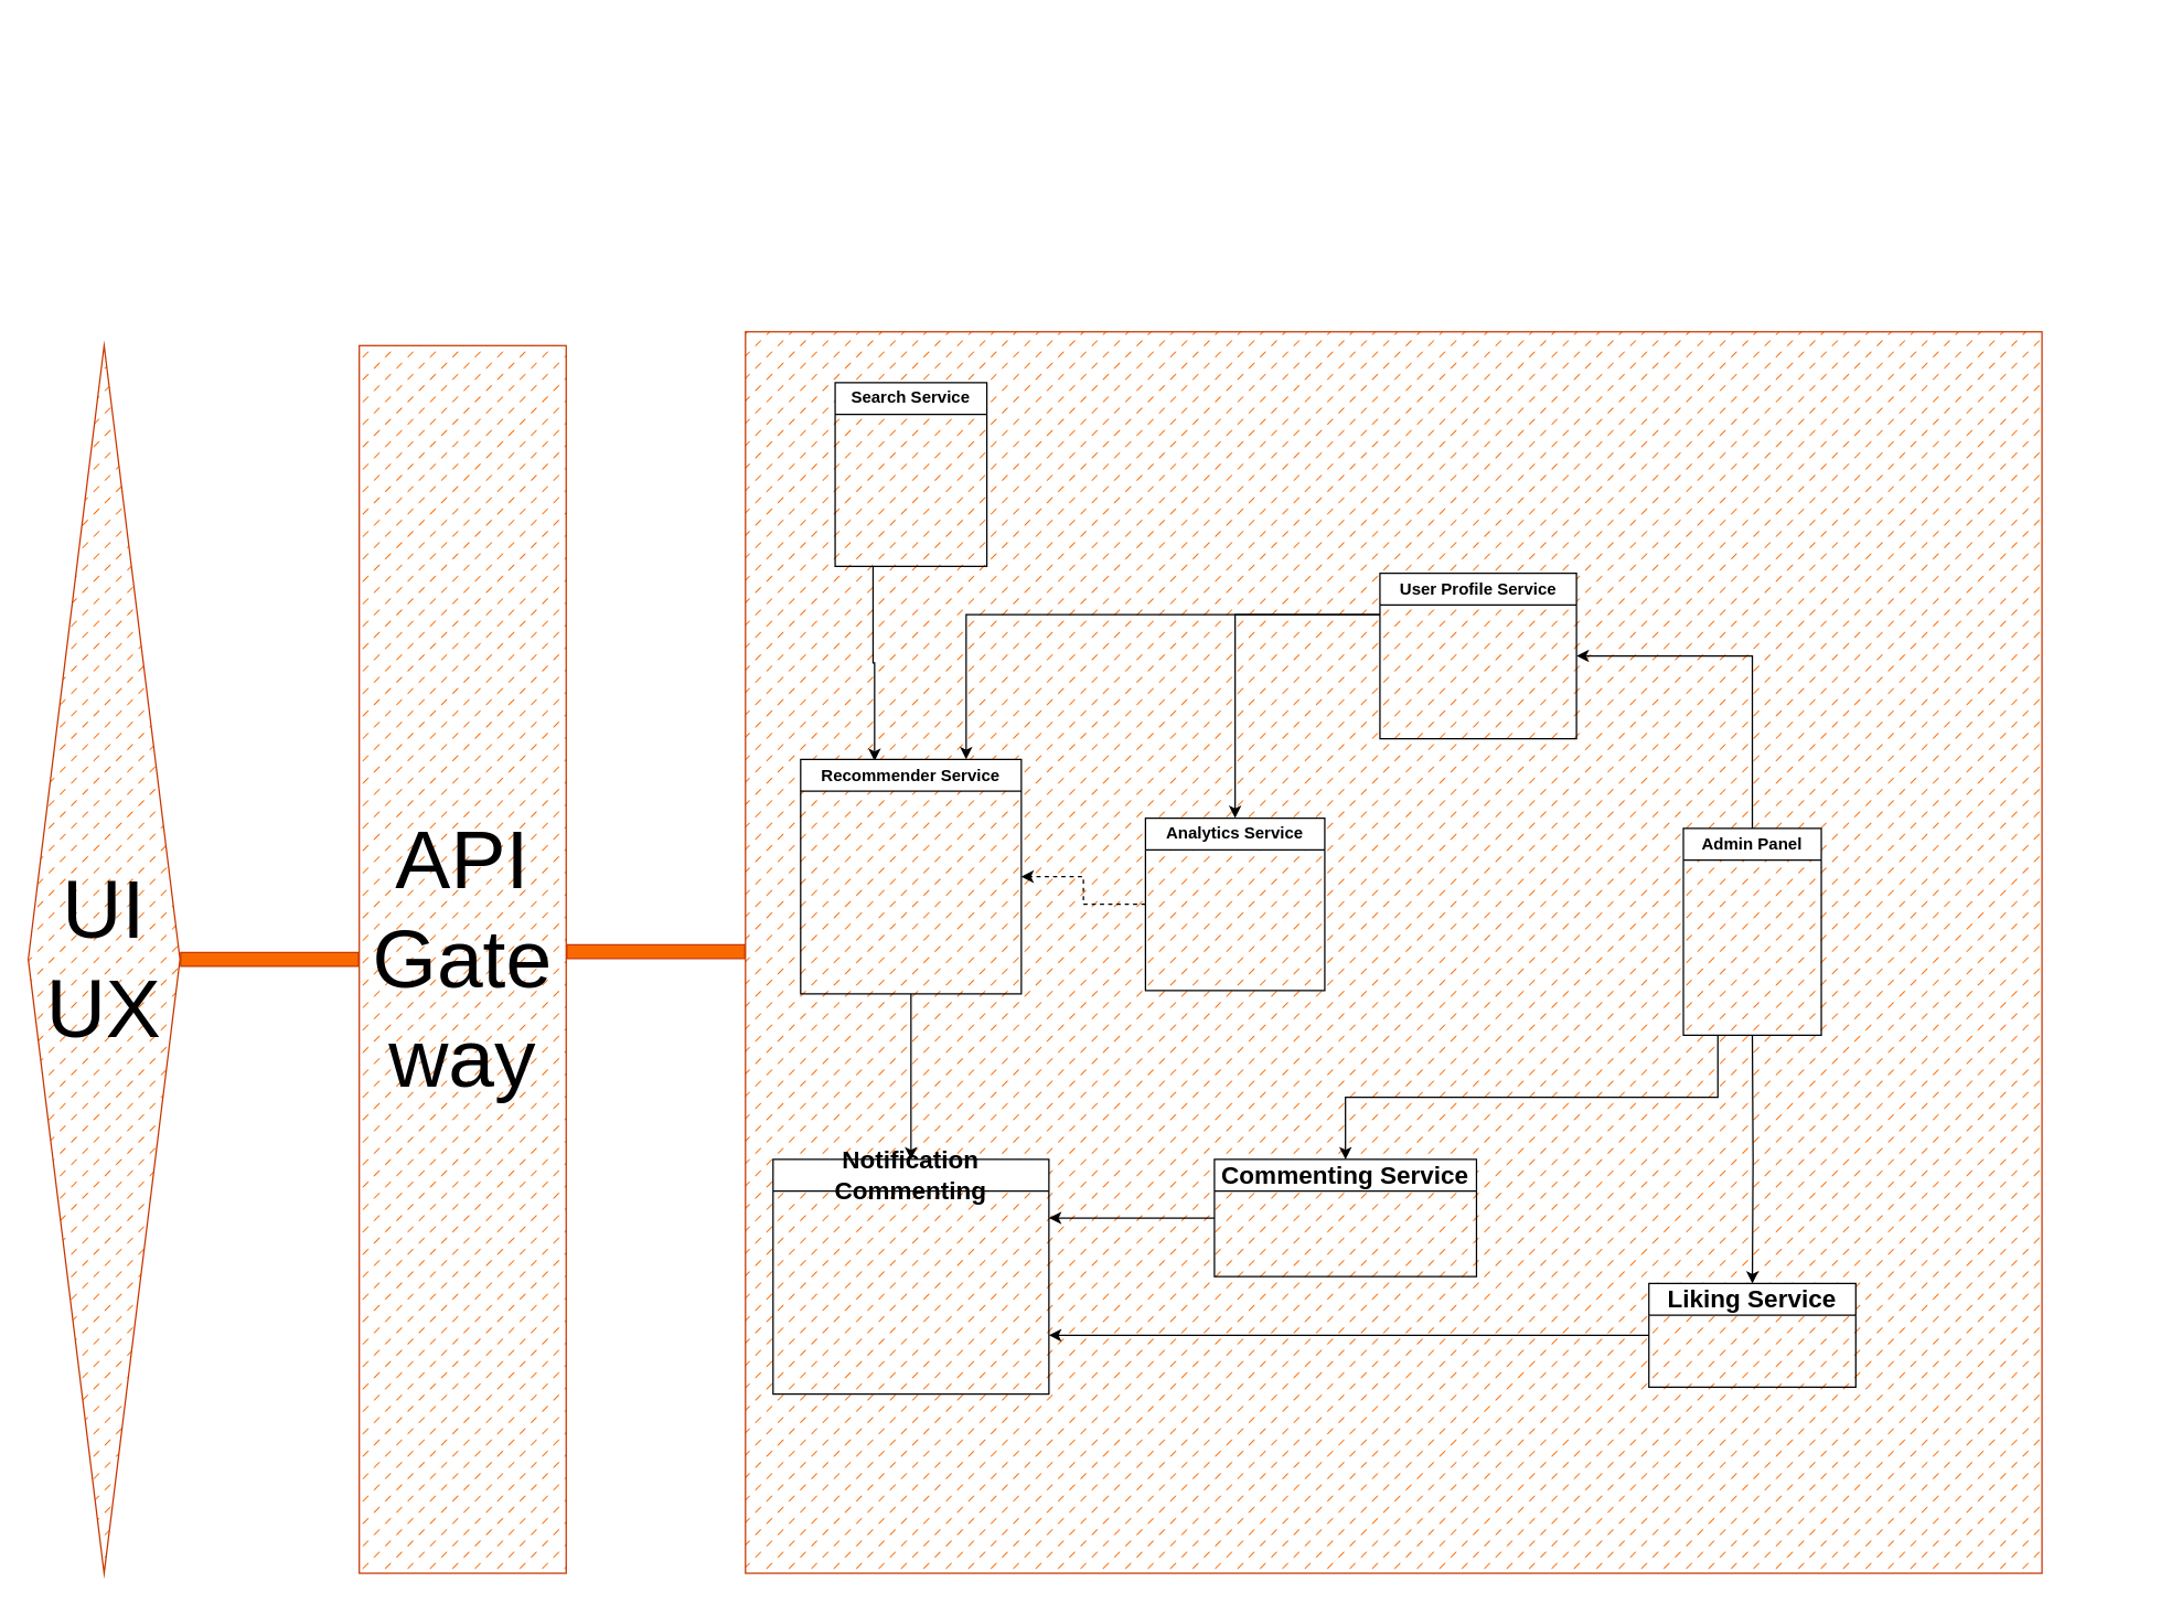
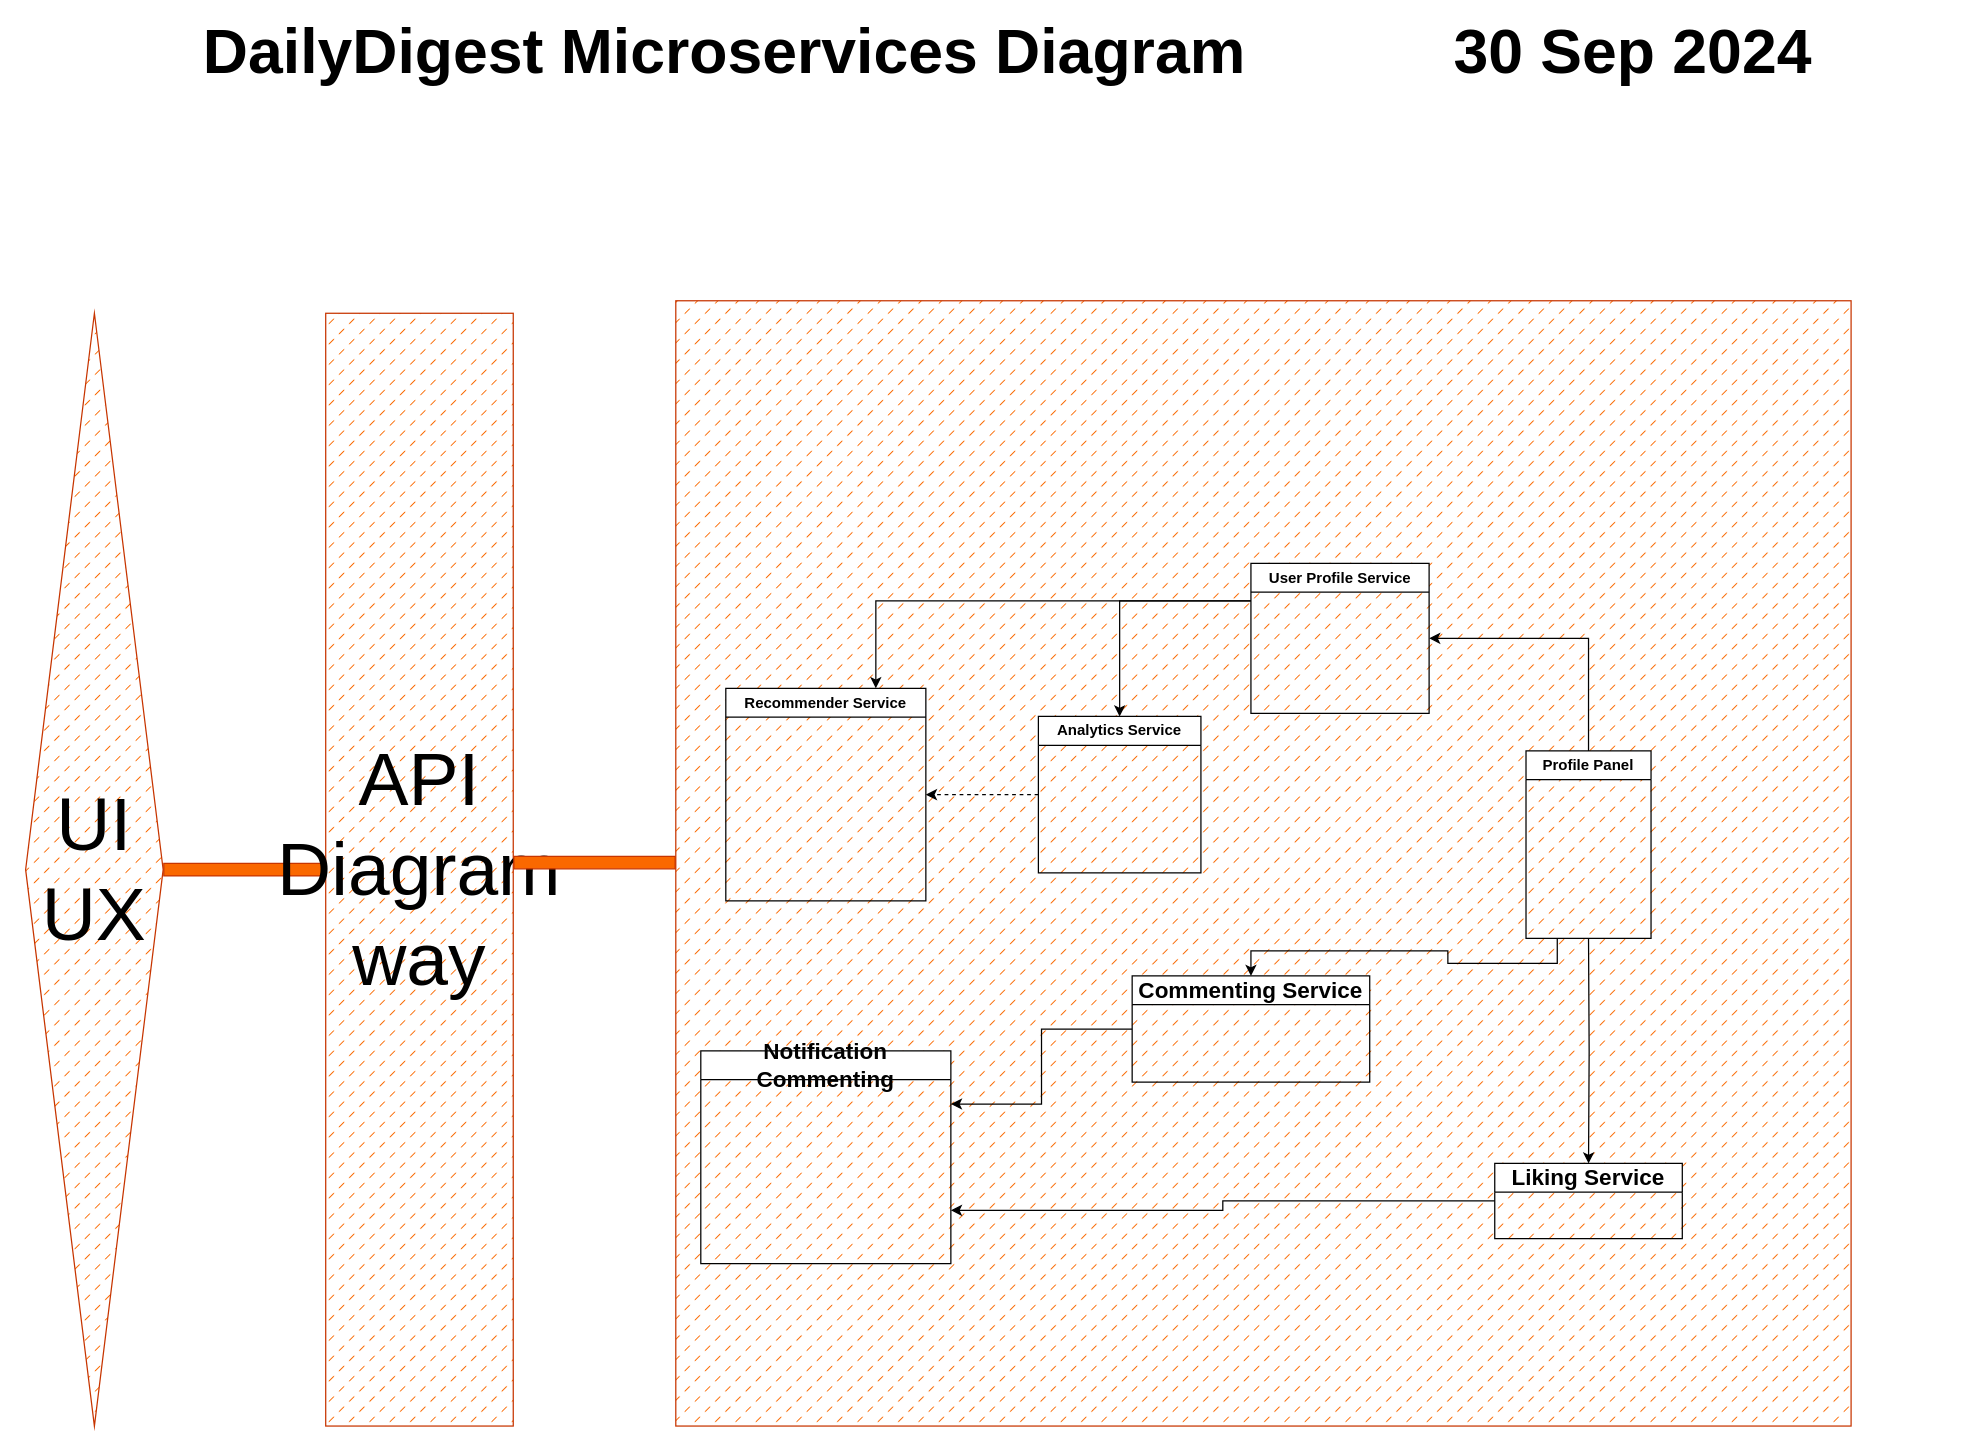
+ <mxCell id="2" value="&lt;font style=&quot;font-size: 50px;&quot;&gt;DailyDigest Microservices Diagram &lt;span style=&quot;white-space: pre;&quot;&gt;&#09;&lt;/span&gt;&lt;span style=&quot;white-space: pre;&quot;&gt;&#09;&lt;/span&gt;30 Sep 2024&lt;/font&gt;" style="text;strokeColor=none;fillColor=none;html=1;fontSize=24;fontStyle=1;verticalAlign=middle;align=center;" parent="1" vertex="1"><mxGeometry x="50" y="20" width="1510" height="40" as="geometry" /></mxCell>
- <mxCell id="9" value="Search Service" style="swimlane;whiteSpace=wrap;html=1;" vertex="1" parent="1"><mxGeometry x="605" y="276.88" width="110" height="133.12" as="geometry" /></mxCell>
- <mxCell id="23" value="User Profile Service" style="swimlane;whiteSpace=wrap;html=1;" vertex="1" parent="1"><mxGeometry x="1000" y="415" width="142.5" height="120" as="geometry" /></mxCell>
+ <mxCell id="23" value="User Profile Service" style="swimlane;whiteSpace=wrap;html=1;" vertex="1" parent="1"><mxGeometry x="1000" y="450" width="142.5" height="120" as="geometry" /></mxCell>
- <mxCell id="8" style="edgeStyle=orthogonalEdgeStyle;rounded=0;orthogonalLoop=1;jettySize=auto;html=1;exitX=0.25;exitY=1;exitDx=0;exitDy=0;entryX=0.335;entryY=0.007;entryDx=0;entryDy=0;entryPerimeter=0;" edge="1" parent="1" source="9" target="11"><mxGeometry relative="1" as="geometry" /></mxCell>
- <mxCell id="20" value="Admin Panel" style="swimlane;whiteSpace=wrap;html=1;" vertex="1" parent="1"><mxGeometry x="1220" y="600" width="100" height="150" as="geometry" /></mxCell>
+ <mxCell id="20" value="Profile Panel" style="swimlane;whiteSpace=wrap;html=1;" vertex="1" parent="1"><mxGeometry x="1220" y="600" width="100" height="150" as="geometry" /></mxCell>
- <mxCell id="16" value="Analytics Service" style="swimlane;whiteSpace=wrap;html=1;" vertex="1" parent="1"><mxGeometry x="830" y="592.5" width="130" height="125" as="geometry" /></mxCell>
+ <mxCell id="16" value="Analytics Service" style="swimlane;whiteSpace=wrap;html=1;" vertex="1" parent="1"><mxGeometry x="830" y="572.5" width="130" height="125" as="geometry" /></mxCell>
- <mxCell id="5" value="&lt;span style=&quot;font-size: 60px;&quot;&gt;API&lt;/span&gt;&lt;div&gt;&lt;span style=&quot;font-size: 60px;&quot;&gt;Gate&lt;/span&gt;&lt;/div&gt;&lt;div&gt;&lt;span style=&quot;font-size: 60px;&quot;&gt;way&lt;/span&gt;&lt;/div&gt;" style="rounded=0;whiteSpace=wrap;html=1;fillColor=#fa6800;fontColor=#000000;strokeColor=#C73500;fillStyle=dashed;movable=0;resizable=0;rotatable=0;deletable=0;editable=0;locked=1;connectable=0;" vertex="1" parent="1"><mxGeometry x="260" y="250" width="150" height="890" as="geometry" /></mxCell>
+ <mxCell id="5" value="&lt;span style=&quot;font-size: 60px;&quot;&gt;API&lt;/span&gt;&lt;div&gt;&lt;span style=&quot;font-size: 60px;&quot;&gt;Diagram&lt;/span&gt;&lt;/div&gt;&lt;div&gt;&lt;span style=&quot;font-size: 60px;&quot;&gt;way&lt;/span&gt;&lt;/div&gt;" style="rounded=0;whiteSpace=wrap;html=1;fillColor=#fa6800;fontColor=#000000;strokeColor=#C73500;fillStyle=dashed;movable=0;resizable=0;rotatable=0;deletable=0;editable=0;locked=1;connectable=0;" vertex="1" parent="1"><mxGeometry x="260" y="250" width="150" height="890" as="geometry" /></mxCell>
- <mxCell id="10" style="edgeStyle=orthogonalEdgeStyle;rounded=0;orthogonalLoop=1;jettySize=auto;html=1;exitX=0.5;exitY=1;exitDx=0;exitDy=0;entryX=0.5;entryY=0;entryDx=0;entryDy=0;" edge="1" parent="1" source="11" target="12"><mxGeometry relative="1" as="geometry" /></mxCell>
- <mxCell id="14" value="&lt;font style=&quot;font-size: 18px;&quot;&gt;Commenting Service&lt;/font&gt;" style="swimlane;whiteSpace=wrap;html=1;" vertex="1" parent="1"><mxGeometry x="880" y="840" width="190" height="85" as="geometry" /></mxCell>
+ <mxCell id="14" value="&lt;font style=&quot;font-size: 18px;&quot;&gt;Commenting Service&lt;/font&gt;" style="swimlane;whiteSpace=wrap;html=1;" vertex="1" parent="1"><mxGeometry x="905" y="780" width="190" height="85" as="geometry" /></mxCell>
- <mxCell id="25" value="&lt;font style=&quot;font-size: 18px;&quot;&gt;Liking Service&lt;/font&gt;" style="swimlane;whiteSpace=wrap;html=1;" vertex="1" parent="1"><mxGeometry x="1195" y="930" width="150" height="75" as="geometry" /></mxCell>
+ <mxCell id="25" value="&lt;font style=&quot;font-size: 18px;&quot;&gt;Liking Service&lt;/font&gt;" style="swimlane;whiteSpace=wrap;html=1;" vertex="1" parent="1"><mxGeometry x="1195" y="930" width="150" height="60" as="geometry" /></mxCell>
